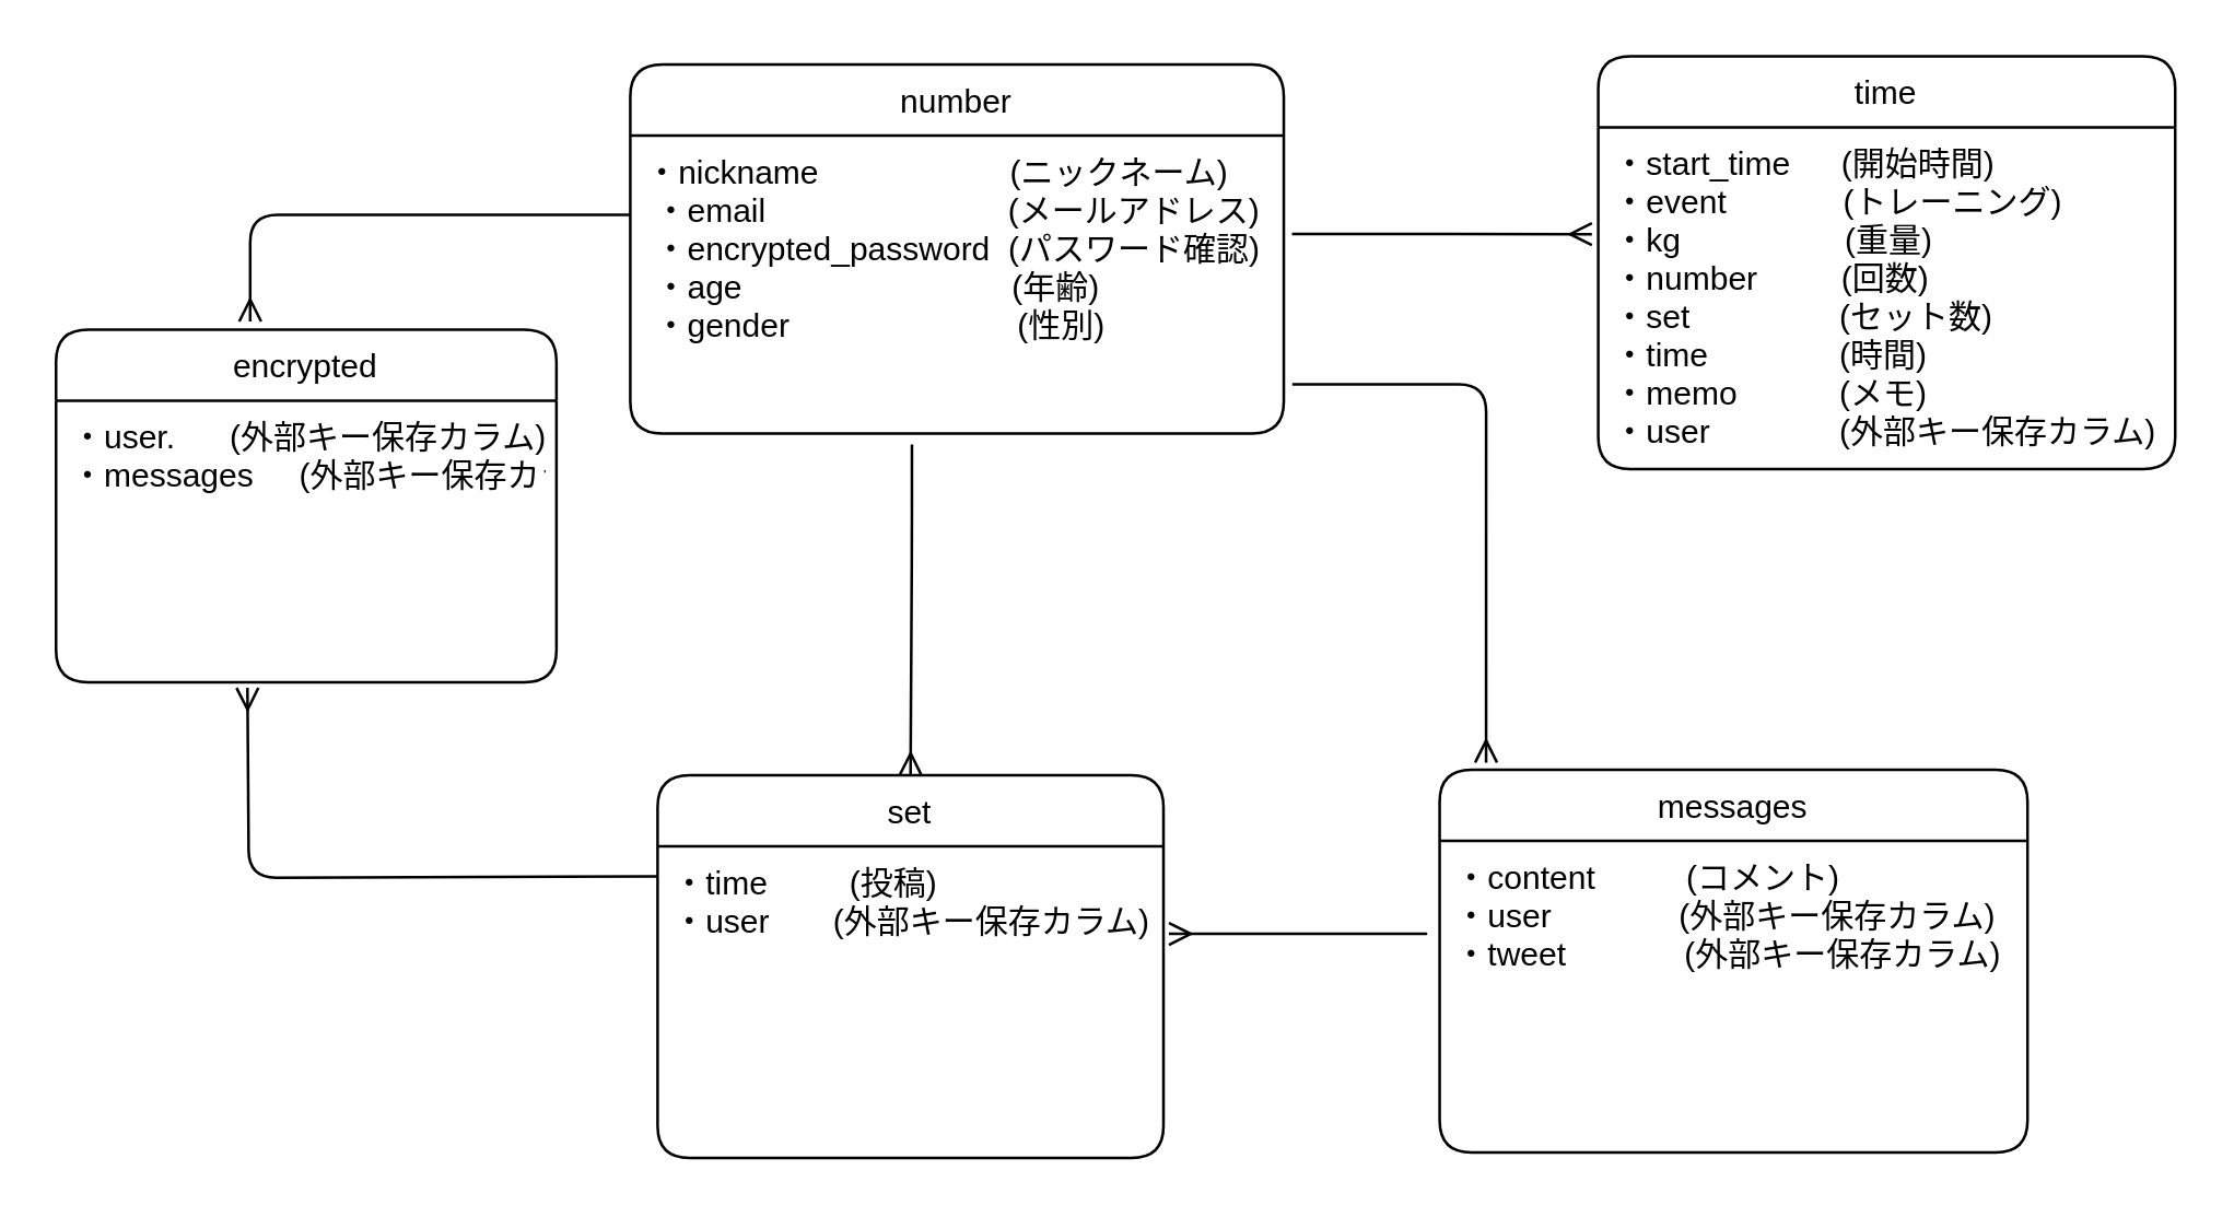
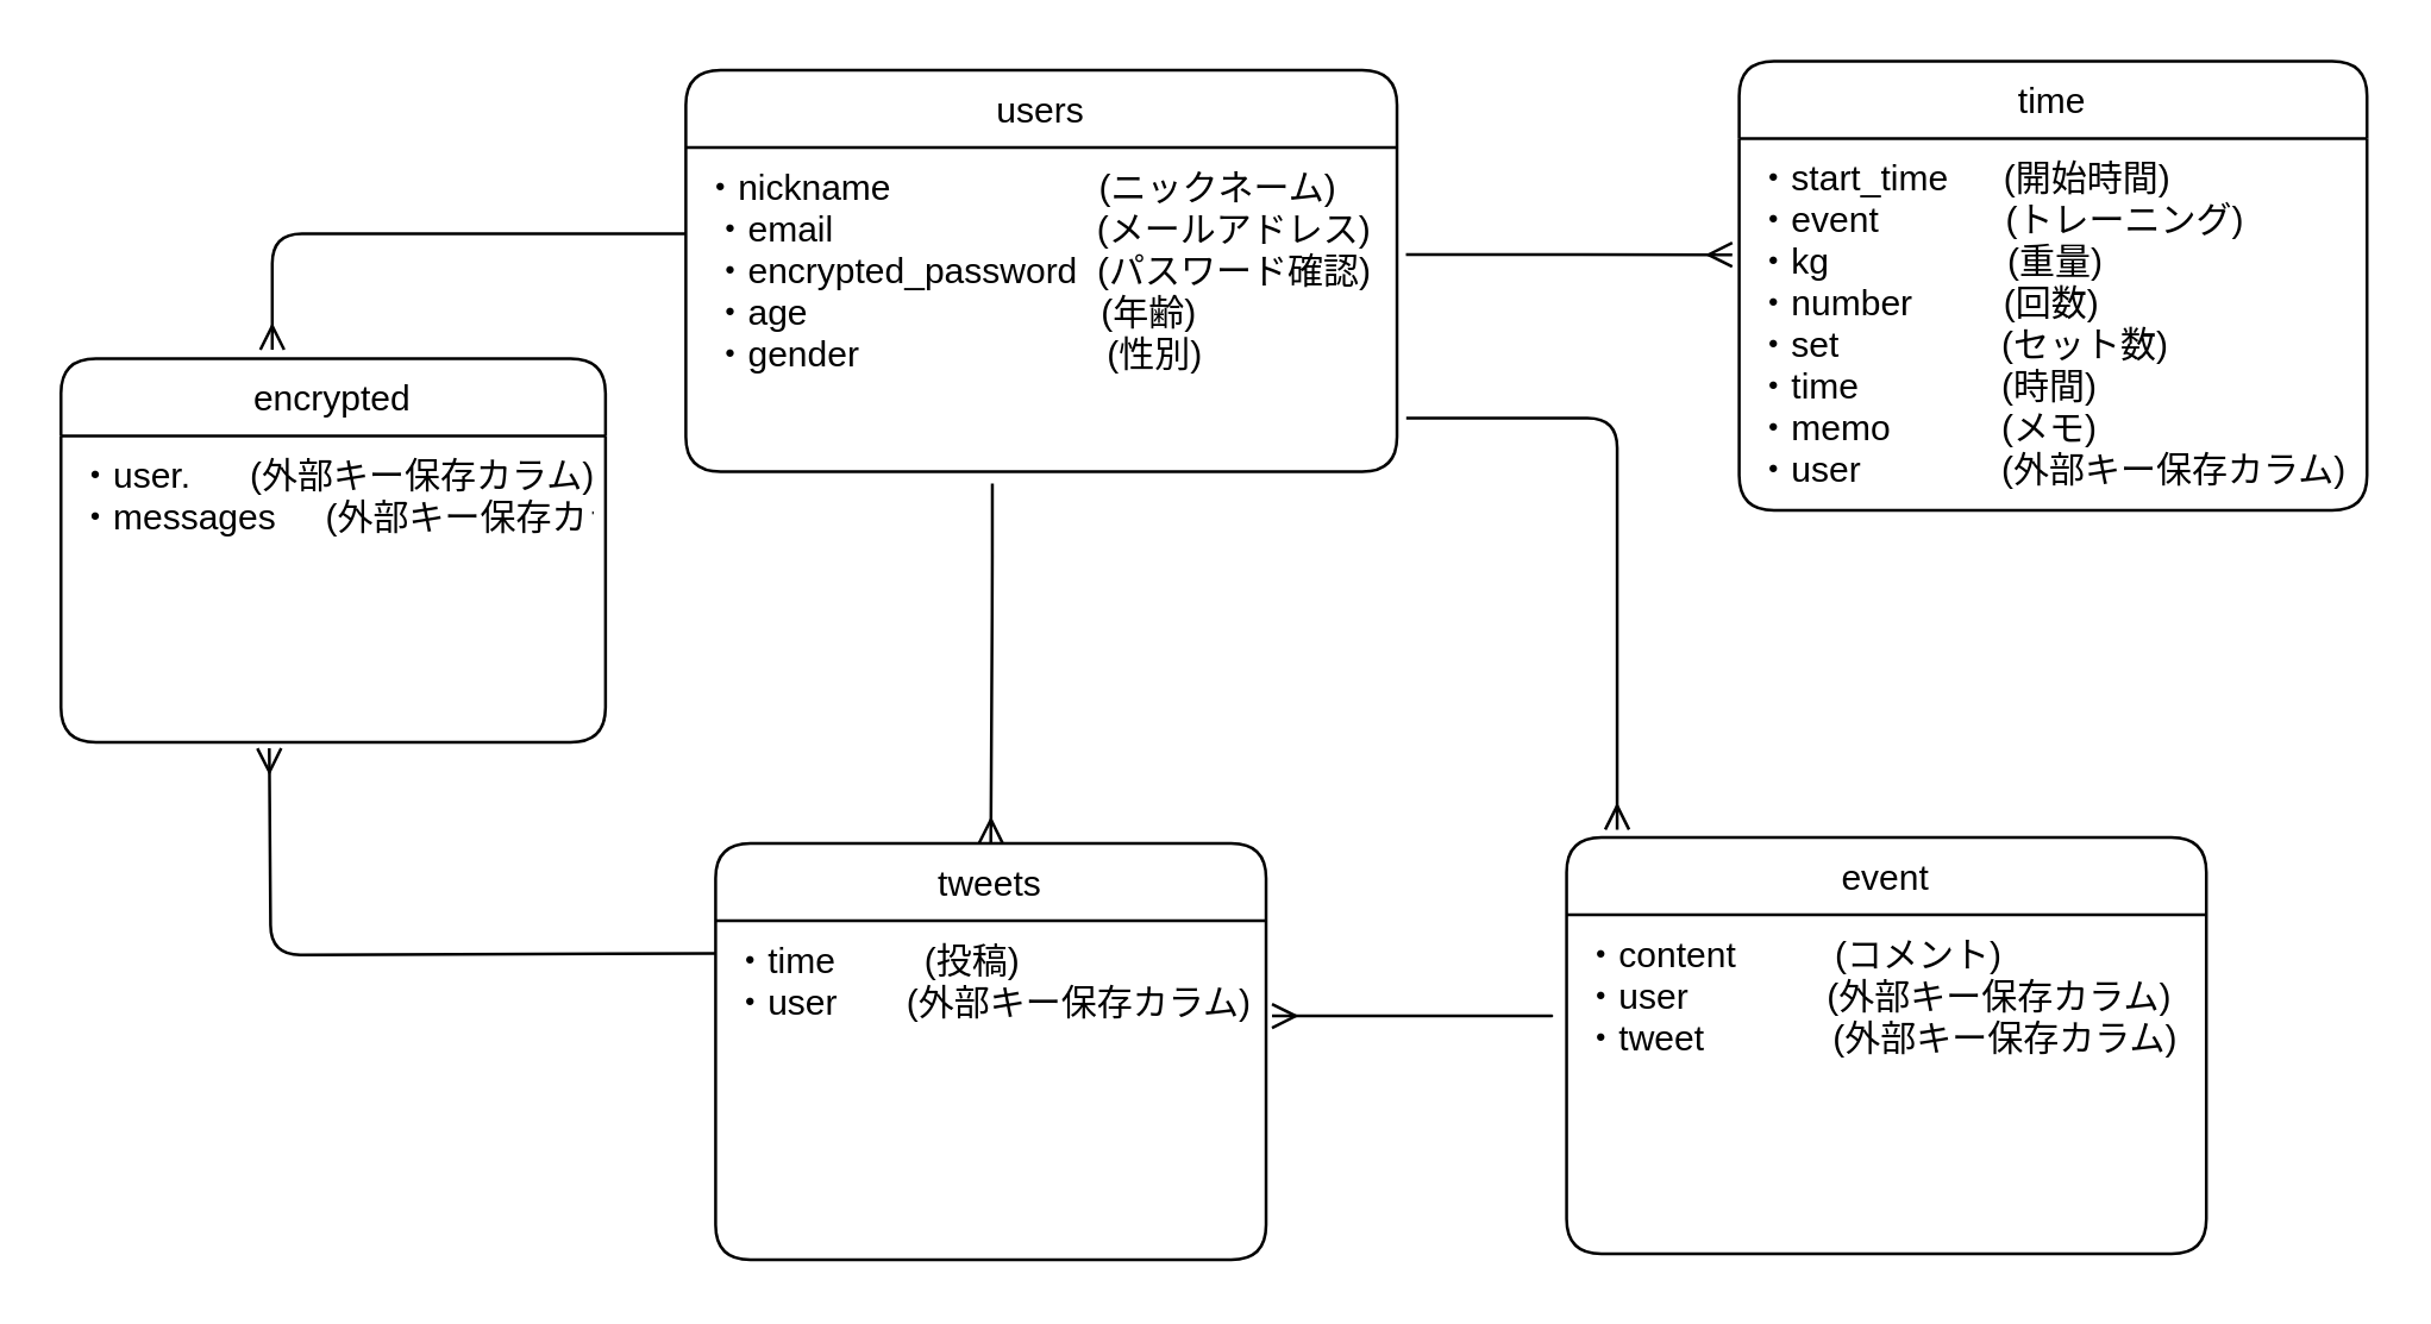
- <mxCell id="2" value="number" style="swimlane;fontStyle=0;childLayout=stackLayout;horizontal=1;startSize=26;horizontalStack=0;resizeParent=1;resizeParentMax=0;resizeLast=0;collapsible=1;marginBottom=0;rounded=1;" parent="1" vertex="1"><mxGeometry x="230" y="23" width="239" height="135" as="geometry" /></mxCell>
+ <mxCell id="2" value="users" style="swimlane;fontStyle=0;childLayout=stackLayout;horizontal=1;startSize=26;horizontalStack=0;resizeParent=1;resizeParentMax=0;resizeLast=0;collapsible=1;marginBottom=0;rounded=1;" parent="1" vertex="1"><mxGeometry x="230" y="23" width="239" height="135" as="geometry" /></mxCell>
- <mxCell id="10" value="messages" style="swimlane;fontStyle=0;childLayout=stackLayout;horizontal=1;startSize=26;horizontalStack=0;resizeParent=1;resizeParentMax=0;resizeLast=0;collapsible=1;marginBottom=0;rounded=1;" parent="1" vertex="1"><mxGeometry x="526" y="281" width="215" height="140" as="geometry" /></mxCell>
+ <mxCell id="10" value="event" style="swimlane;fontStyle=0;childLayout=stackLayout;horizontal=1;startSize=26;horizontalStack=0;resizeParent=1;resizeParentMax=0;resizeLast=0;collapsible=1;marginBottom=0;rounded=1;" parent="1" vertex="1"><mxGeometry x="526" y="281" width="215" height="140" as="geometry" /></mxCell>
- <mxCell id="8" value="set" style="swimlane;fontStyle=0;childLayout=stackLayout;horizontal=1;startSize=26;horizontalStack=0;resizeParent=1;resizeParentMax=0;resizeLast=0;collapsible=1;marginBottom=0;rounded=1;" parent="1" vertex="1"><mxGeometry x="240" y="283" width="185" height="140" as="geometry" /></mxCell>
+ <mxCell id="8" value="tweets" style="swimlane;fontStyle=0;childLayout=stackLayout;horizontal=1;startSize=26;horizontalStack=0;resizeParent=1;resizeParentMax=0;resizeLast=0;collapsible=1;marginBottom=0;rounded=1;" parent="1" vertex="1"><mxGeometry x="240" y="283" width="185" height="140" as="geometry" /></mxCell>
